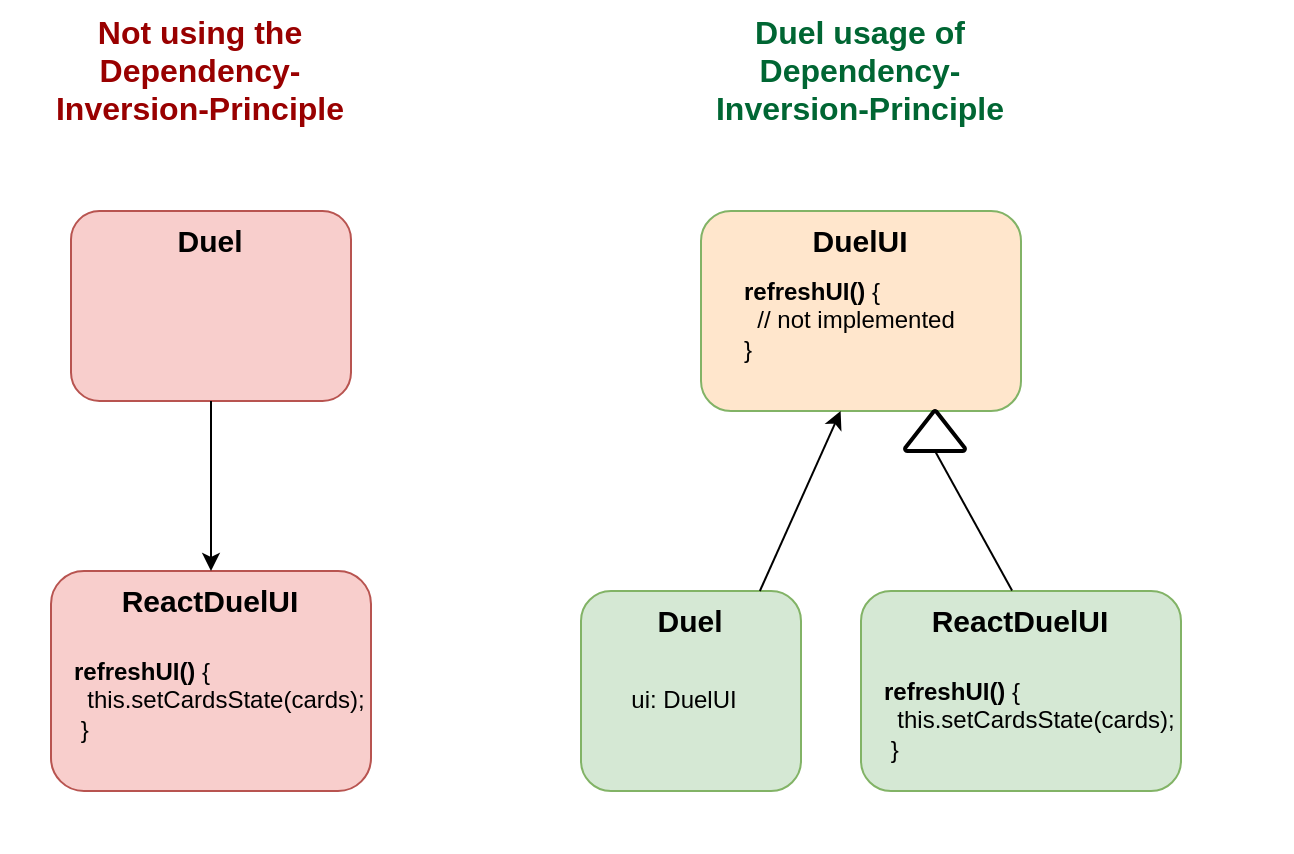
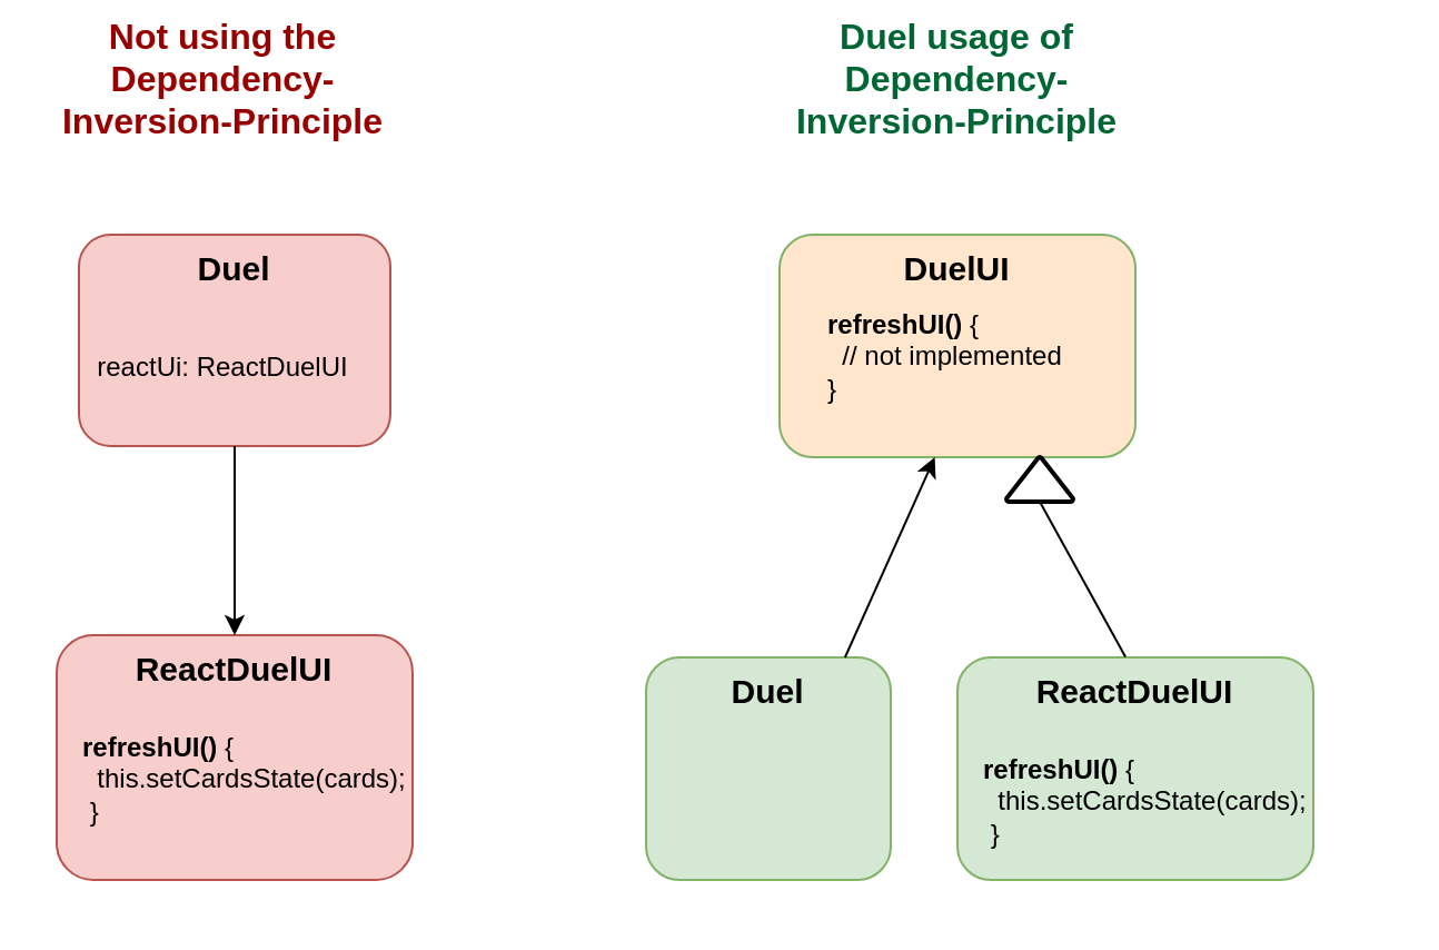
+ <mxCell id="15" value="reactUi: ReactDuelUI" style="text;html=1;strokeColor=none;fillColor=none;align=center;verticalAlign=middle;whiteSpace=wrap;rounded=0;" vertex="1" parent="1"><mxGeometry x="35" y="150" width="130" height="30" as="geometry" /></mxCell>
- <mxCell id="9" value="ui: DuelUI" style="text;html=1;strokeColor=none;fillColor=none;align=center;verticalAlign=middle;whiteSpace=wrap;rounded=0;labelBackgroundColor=none;" vertex="1" parent="1"><mxGeometry x="312" y="335" width="60" height="30" as="geometry" /></mxCell>
